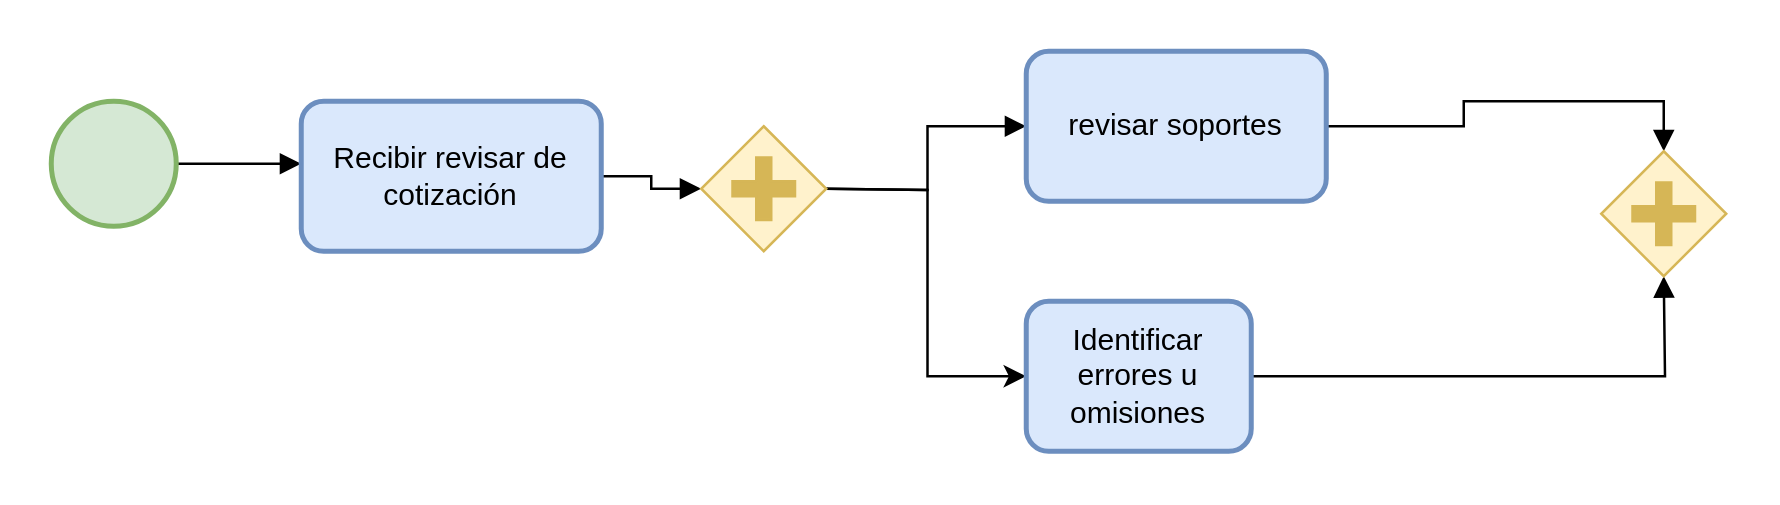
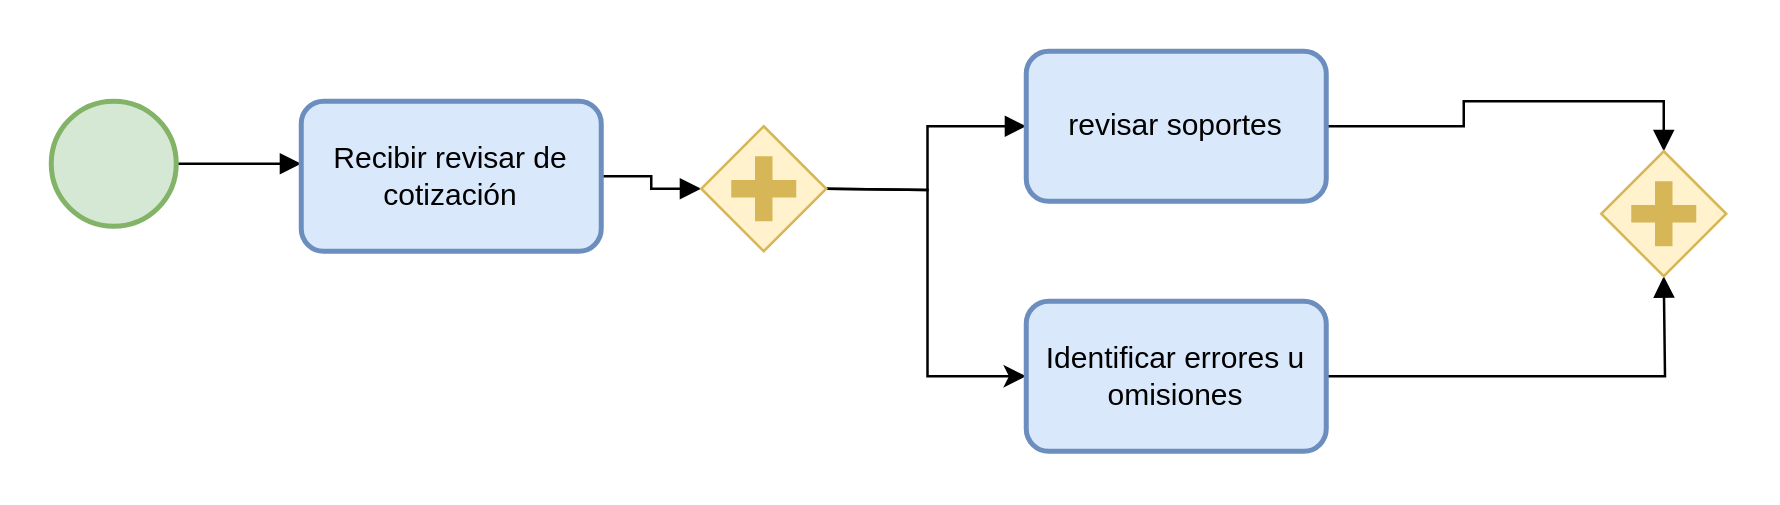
- <mxCell id="9" value="Identificar errores u omisiones" style="rounded=1;whiteSpace=wrap;html=1;strokeWidth=2;fillColor=#dae8fc;strokeColor=#6c8ebf;" vertex="1" parent="1"><mxGeometry x="410" y="120" width="90" height="60" as="geometry" /></mxCell>
+ <mxCell id="9" value="Identificar errores u omisiones" style="rounded=1;whiteSpace=wrap;html=1;strokeWidth=2;fillColor=#dae8fc;strokeColor=#6c8ebf;" vertex="1" parent="1"><mxGeometry x="410" y="120" width="120" height="60" as="geometry" /></mxCell>
